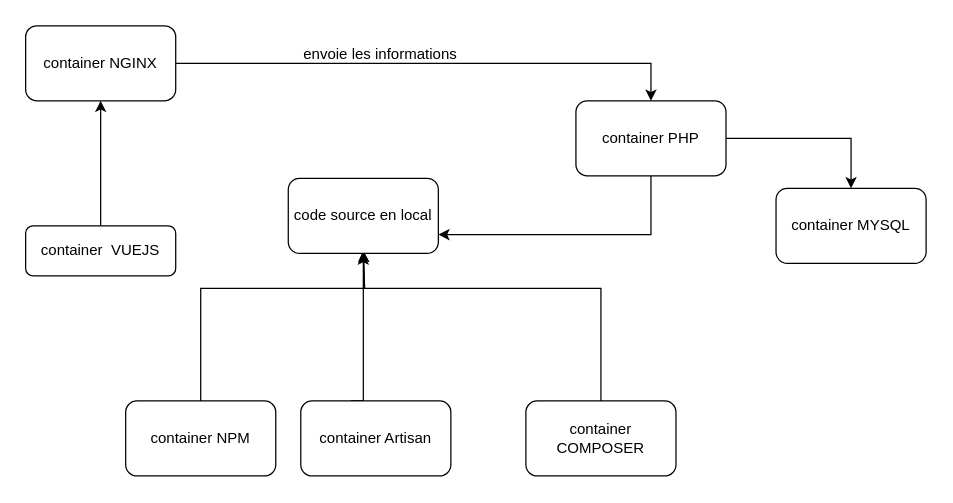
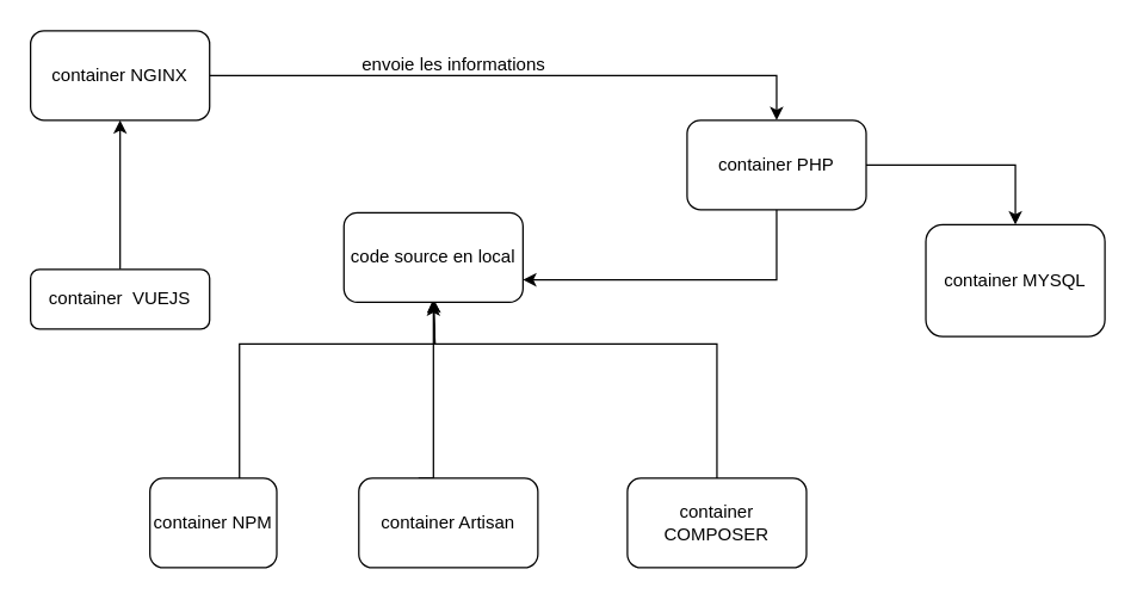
- <mxCell id="15" value="container MYSQL" style="rounded=1;whiteSpace=wrap;html=1;" vertex="1" parent="1"><mxGeometry x="620" y="150" width="120" height="60" as="geometry" /></mxCell>
+ <mxCell id="15" value="container MYSQL" style="rounded=1;whiteSpace=wrap;html=1;" vertex="1" parent="1"><mxGeometry x="620" y="150" width="120" height="75" as="geometry" /></mxCell>
- <mxCell id="12" value="container NPM" style="rounded=1;whiteSpace=wrap;html=1;" vertex="1" parent="1"><mxGeometry x="100" y="320" width="120" height="60" as="geometry" /></mxCell>
+ <mxCell id="12" value="container NPM" style="rounded=1;whiteSpace=wrap;html=1;" vertex="1" parent="1"><mxGeometry x="100" y="320" width="85" height="60" as="geometry" /></mxCell>
